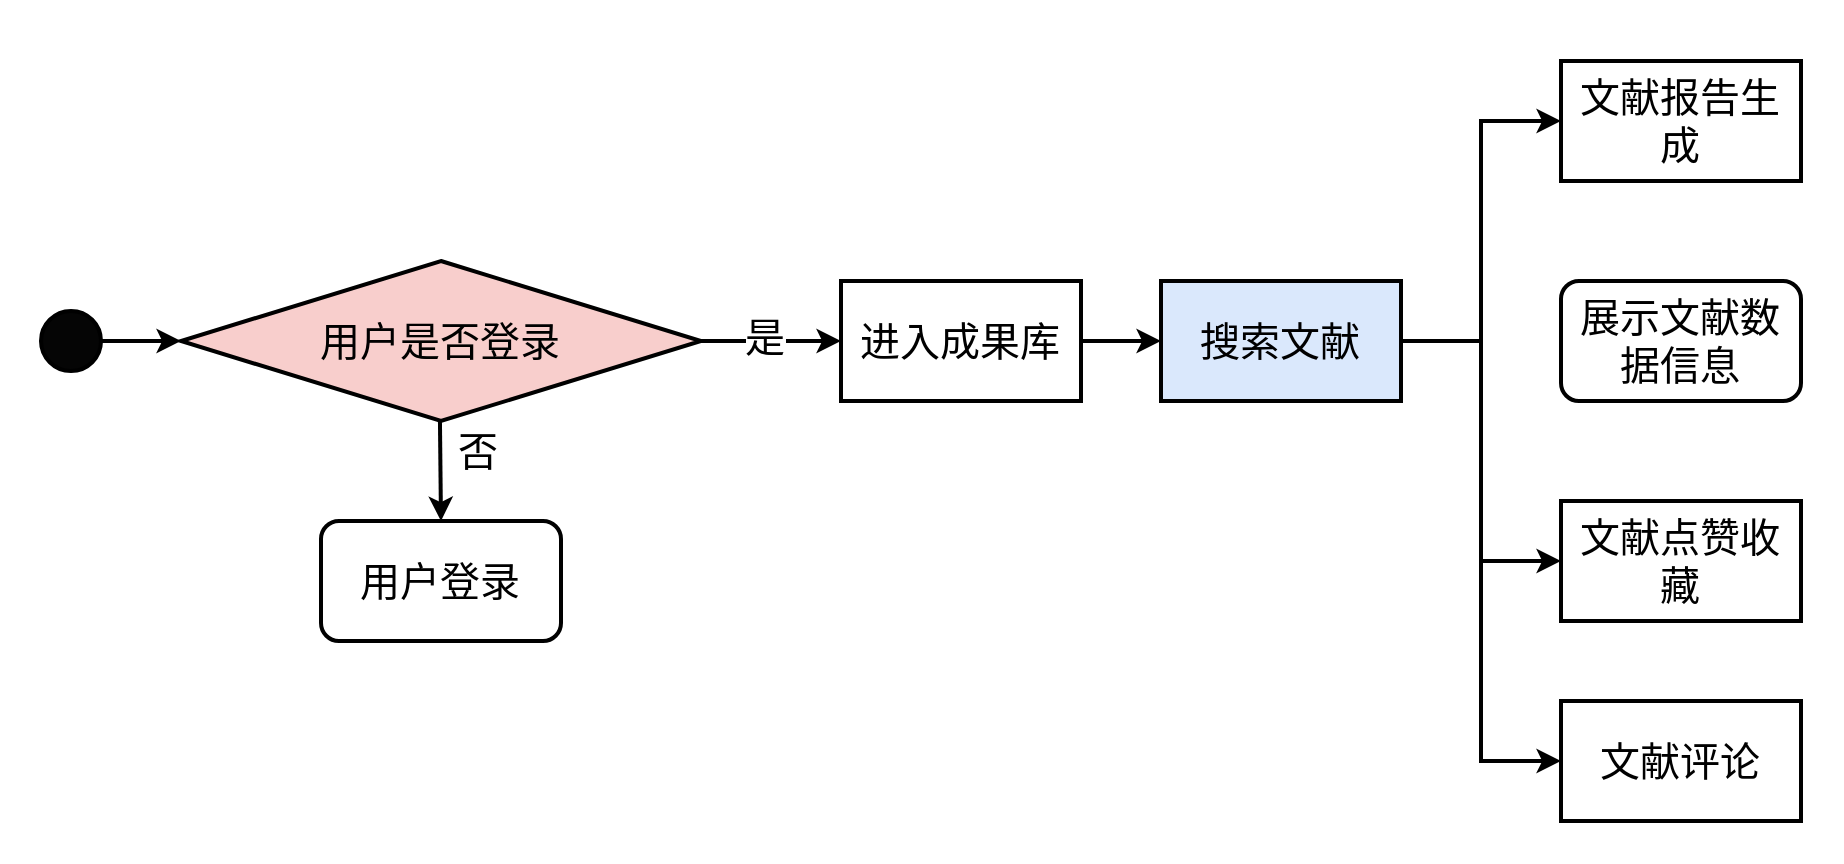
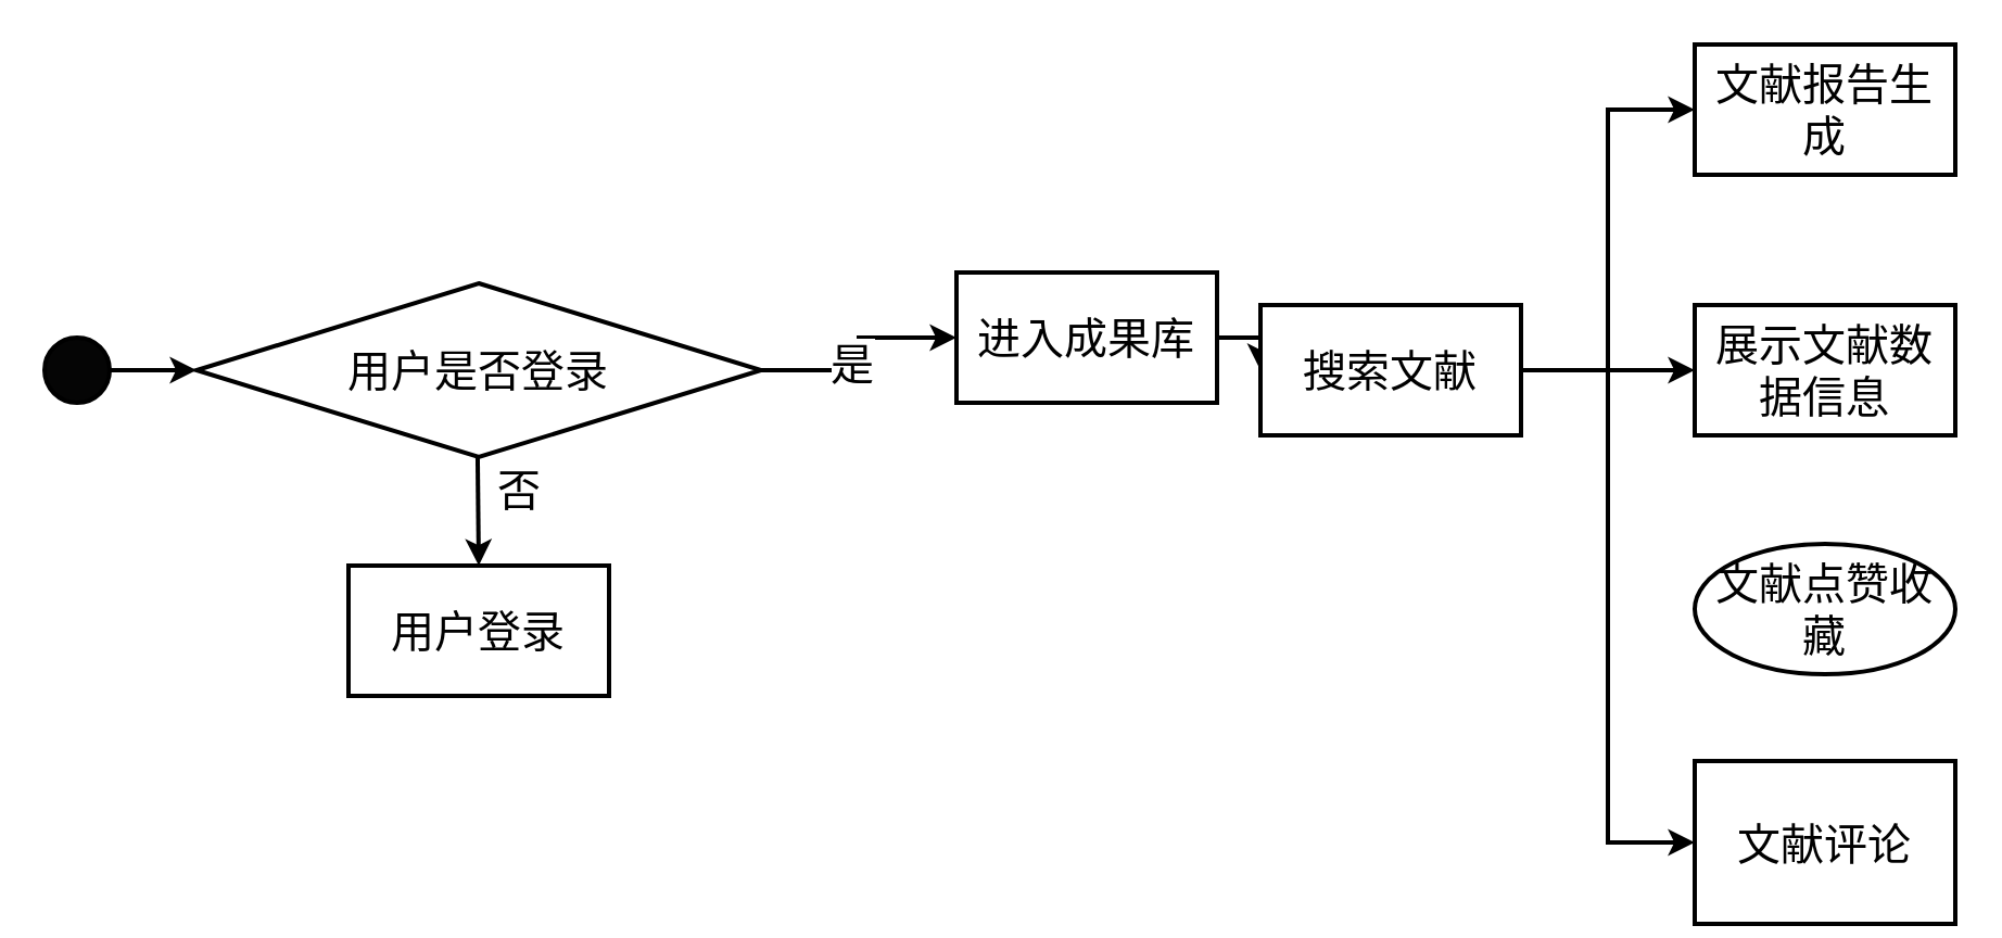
- <mxCell id="18" value="文献报告生成" style="rounded=0;whiteSpace=wrap;html=1;strokeWidth=2;fontSize=20;" vertex="1" parent="1"><mxGeometry x="780" y="30" width="120" height="60" as="geometry" /></mxCell>
+ <mxCell id="18" value="文献报告生成" style="rounded=0;whiteSpace=wrap;html=1;strokeWidth=2;fontSize=20;" vertex="1" parent="1"><mxGeometry x="780" y="20" width="120" height="60" as="geometry" /></mxCell>
- <mxCell id="5" value="&lt;font style=&quot;font-size: 20px;&quot;&gt;用户是否登录&lt;/font&gt;" style="rhombus;whiteSpace=wrap;html=1;strokeWidth=2;fontSize=20;fillColor=#f8cecc;" parent="1" vertex="1"><mxGeometry x="90" y="130" width="260" height="80" as="geometry" /></mxCell>
+ <mxCell id="5" value="&lt;font style=&quot;font-size: 20px;&quot;&gt;用户是否登录&lt;/font&gt;" style="rhombus;whiteSpace=wrap;html=1;strokeWidth=2;fontSize=20;" parent="1" vertex="1"><mxGeometry x="90" y="130" width="260" height="80" as="geometry" /></mxCell>
- <mxCell id="12" value="进入成果库" style="rounded=0;whiteSpace=wrap;html=1;strokeWidth=2;fontSize=20;" vertex="1" parent="1"><mxGeometry x="420" y="140" width="120" height="60" as="geometry" /></mxCell>
+ <mxCell id="12" value="进入成果库" style="rounded=0;whiteSpace=wrap;html=1;strokeWidth=2;fontSize=20;" vertex="1" parent="1"><mxGeometry x="440" y="125" width="120" height="60" as="geometry" /></mxCell>
- <mxCell id="17" value="搜索文献" style="rounded=0;whiteSpace=wrap;html=1;strokeWidth=2;fontSize=20;fillColor=#dae8fc;" vertex="1" parent="1"><mxGeometry x="580" y="140" width="120" height="60" as="geometry" /></mxCell>
+ <mxCell id="17" value="搜索文献" style="rounded=0;whiteSpace=wrap;html=1;strokeWidth=2;fontSize=20;" vertex="1" parent="1"><mxGeometry x="580" y="140" width="120" height="60" as="geometry" /></mxCell>
- <mxCell id="13" value="展示文献数据信息" style="whiteSpace=wrap;html=1;strokeWidth=2;fontSize=20;rounded=1;" vertex="1" parent="1"><mxGeometry x="780" y="140" width="120" height="60" as="geometry" /></mxCell>
+ <mxCell id="13" value="展示文献数据信息" style="rounded=0;whiteSpace=wrap;html=1;strokeWidth=2;fontSize=20;" vertex="1" parent="1"><mxGeometry x="780" y="140" width="120" height="60" as="geometry" /></mxCell>
- <mxCell id="16" style="edgeStyle=orthogonalEdgeStyle;rounded=0;orthogonalLoop=1;jettySize=auto;html=1;exitX=1;exitY=0.5;exitDx=0;exitDy=0;entryX=0;entryY=0.5;entryDx=0;entryDy=0;strokeWidth=2;fontSize=20;" edge="1" parent="1" source="17" target="19"><mxGeometry relative="1" as="geometry" /></mxCell>
+ <mxCell id="16" style="edgeStyle=orthogonalEdgeStyle;rounded=0;orthogonalLoop=1;jettySize=auto;html=1;exitX=1;exitY=0.5;exitDx=0;exitDy=0;strokeWidth=2;fontSize=20;" edge="1" parent="1" source="17" target="13"><mxGeometry relative="1" as="geometry" /></mxCell>
- <mxCell id="19" value="文献点赞收藏" style="rounded=0;whiteSpace=wrap;html=1;strokeWidth=2;fontSize=20;" vertex="1" parent="1"><mxGeometry x="780" y="250" width="120" height="60" as="geometry" /></mxCell>
+ <mxCell id="19" value="文献点赞收藏" style="ellipse;whiteSpace=wrap;html=1;strokeWidth=2;fontSize=20;" vertex="1" parent="1"><mxGeometry x="780" y="250" width="120" height="60" as="geometry" /></mxCell>
- <mxCell id="7" value="&lt;font style=&quot;font-size: 20px;&quot;&gt;用户登录&lt;/font&gt;" style="whiteSpace=wrap;html=1;strokeWidth=2;fontSize=20;rounded=1;" parent="6" vertex="1"><mxGeometry width="120" height="60" as="geometry" /></mxCell>
+ <mxCell id="7" value="&lt;font style=&quot;font-size: 20px;&quot;&gt;用户登录&lt;/font&gt;" style="rounded=0;whiteSpace=wrap;html=1;strokeWidth=2;fontSize=20;" parent="6" vertex="1"><mxGeometry width="120" height="60" as="geometry" /></mxCell>
- <mxCell id="20" value="文献评论" style="rounded=0;whiteSpace=wrap;html=1;strokeWidth=2;fontSize=20;" vertex="1" parent="1"><mxGeometry x="780" y="350" width="120" height="60" as="geometry" /></mxCell>
+ <mxCell id="20" value="文献评论" style="rounded=0;whiteSpace=wrap;html=1;strokeWidth=2;fontSize=20;" vertex="1" parent="1"><mxGeometry x="780" y="350" width="120" height="75" as="geometry" /></mxCell>
